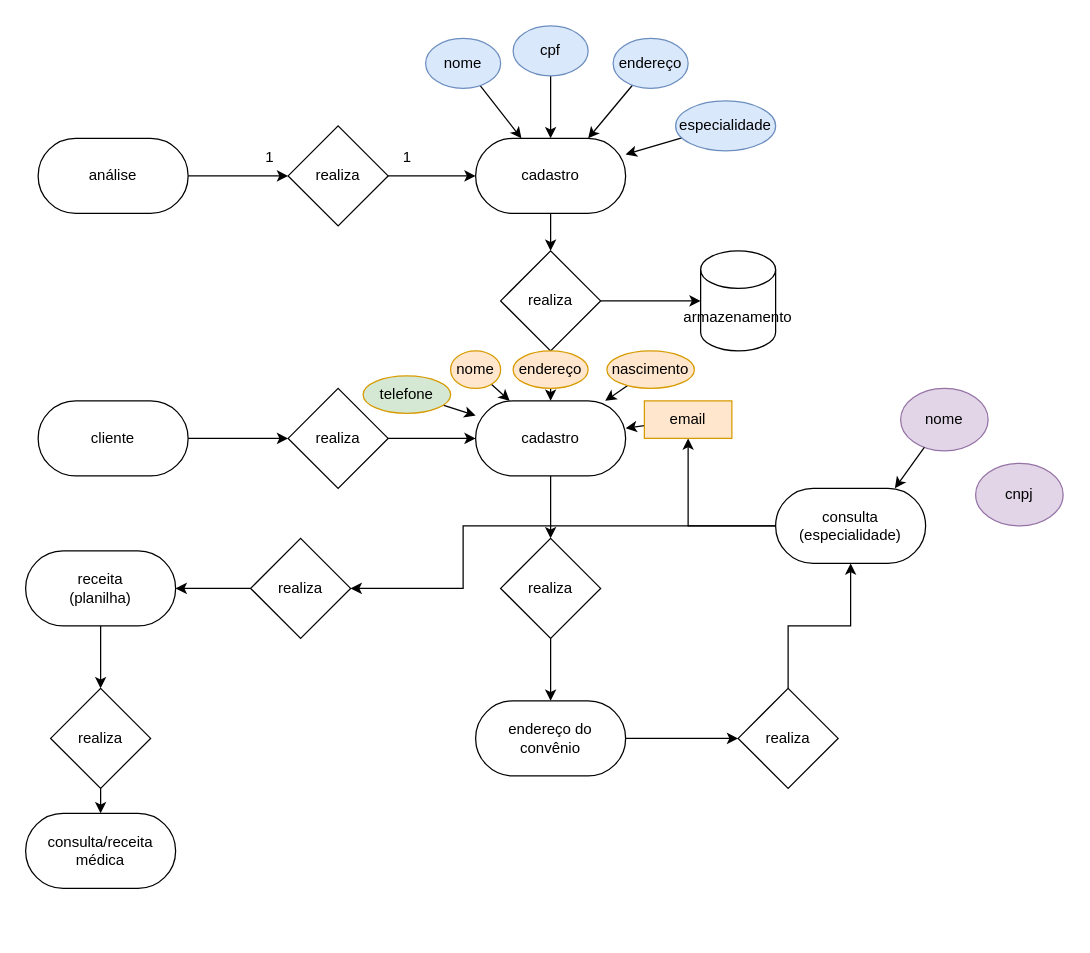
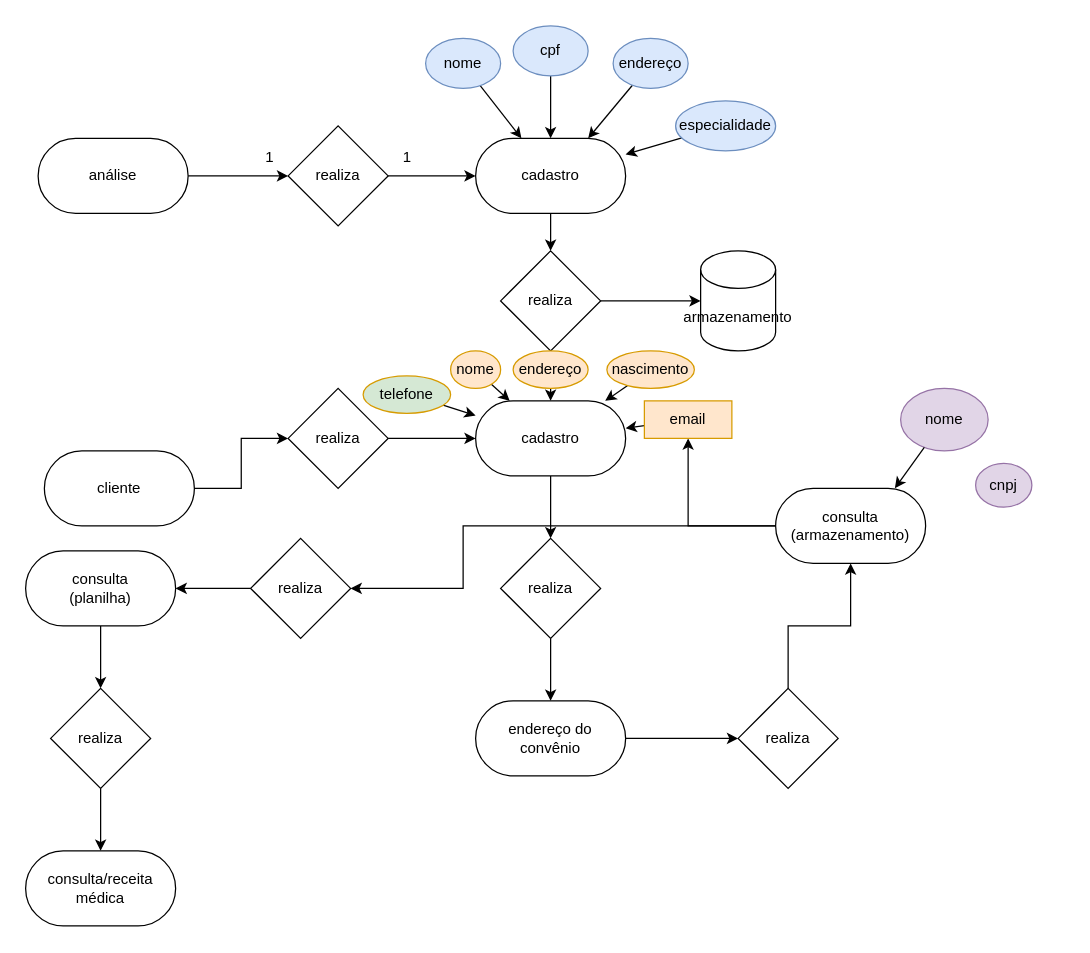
- <mxCell id="22" value="cliente" style="rounded=1;whiteSpace=wrap;html=1;arcSize=50;" vertex="1" parent="1"><mxGeometry x="30" y="320" width="120" height="60" as="geometry" /></mxCell>
+ <mxCell id="22" value="cliente" style="rounded=1;whiteSpace=wrap;html=1;arcSize=50;" vertex="1" parent="1"><mxGeometry x="35" y="360" width="120" height="60" as="geometry" /></mxCell>
- <mxCell id="39" value="cnpj" style="ellipse;whiteSpace=wrap;html=1;fillColor=#e1d5e7;strokeColor=#9673a6;" vertex="1" parent="1"><mxGeometry x="780" y="370" width="70" height="50" as="geometry" /></mxCell>
+ <mxCell id="39" value="cnpj" style="ellipse;whiteSpace=wrap;html=1;fillColor=#e1d5e7;strokeColor=#9673a6;" vertex="1" parent="1"><mxGeometry x="780" y="370" width="45" height="35" as="geometry" /></mxCell>
- <mxCell id="30" value="&lt;div&gt;consulta&lt;/div&gt;&lt;div&gt;(especialidade)&lt;br&gt;&lt;/div&gt;" style="rounded=1;whiteSpace=wrap;html=1;arcSize=50;" vertex="1" parent="1"><mxGeometry x="620" y="390" width="120" height="60" as="geometry" /></mxCell>
+ <mxCell id="30" value="&lt;div&gt;consulta&lt;/div&gt;&lt;div&gt;(armazenamento)&lt;br&gt;&lt;/div&gt;" style="rounded=1;whiteSpace=wrap;html=1;arcSize=50;" vertex="1" parent="1"><mxGeometry x="620" y="390" width="120" height="60" as="geometry" /></mxCell>
- <mxCell id="53" value="&lt;div&gt;receita&lt;/div&gt;&lt;div&gt;(planilha)&lt;br&gt;&lt;/div&gt;" style="rounded=1;whiteSpace=wrap;html=1;arcSize=50;" vertex="1" parent="1"><mxGeometry x="20" y="440" width="120" height="60" as="geometry" /></mxCell>
+ <mxCell id="53" value="&lt;div&gt;consulta&lt;/div&gt;&lt;div&gt;(planilha)&lt;br&gt;&lt;/div&gt;" style="rounded=1;whiteSpace=wrap;html=1;arcSize=50;" vertex="1" parent="1"><mxGeometry x="20" y="440" width="120" height="60" as="geometry" /></mxCell>
- <mxCell id="51" value="&lt;div&gt;consulta/receita médica&lt;/div&gt;" style="rounded=1;whiteSpace=wrap;html=1;arcSize=50;" vertex="1" parent="1"><mxGeometry x="20" y="650" width="120" height="60" as="geometry" /></mxCell>
+ <mxCell id="51" value="&lt;div&gt;consulta/receita médica&lt;/div&gt;" style="rounded=1;whiteSpace=wrap;html=1;arcSize=50;" vertex="1" parent="1"><mxGeometry x="20" y="680" width="120" height="60" as="geometry" /></mxCell>
